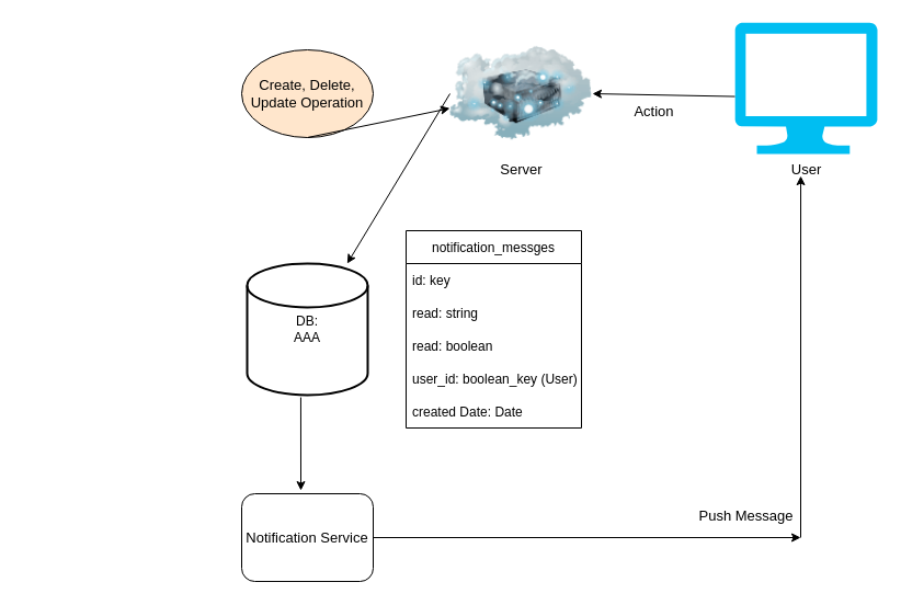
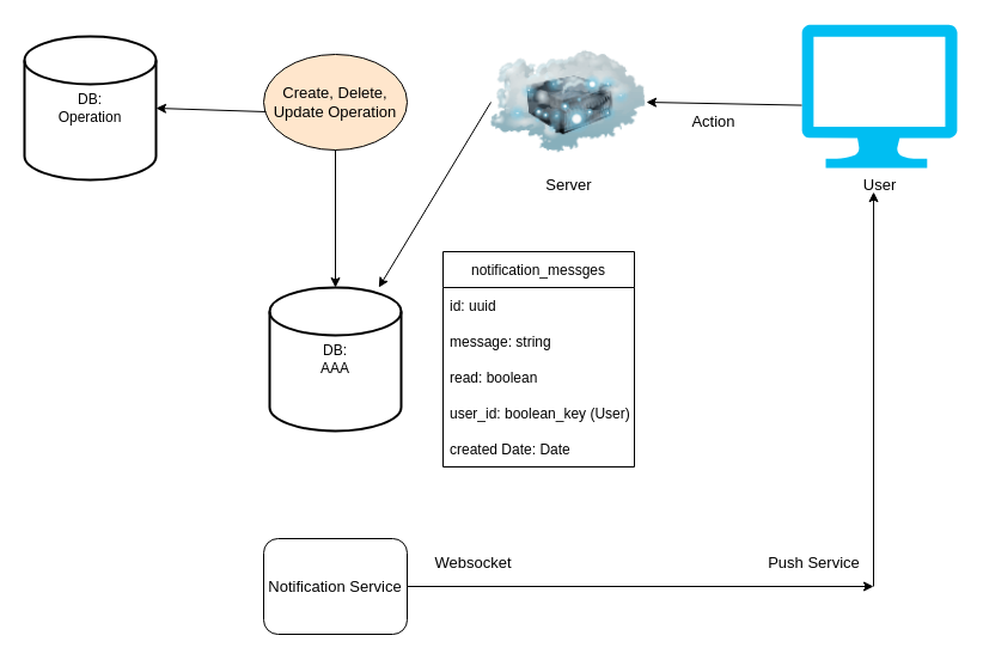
+ <mxCell id="4" value="DB: &lt;br&gt;Operation" style="strokeWidth=2;html=1;shape=mxgraph.flowchart.database;whiteSpace=wrap;" vertex="1" parent="1"><mxGeometry x="20" y="30" width="110" height="120" as="geometry" /></mxCell>
+ <mxCell id="15" value="" style="endArrow=classic;html=1;rounded=0;fontSize=13;entryX=1;entryY=0.5;entryDx=0;entryDy=0;entryPerimeter=0;exitX=0.017;exitY=0.6;exitDx=0;exitDy=0;exitPerimeter=0;" edge="1" parent="1" source="13" target="4"><mxGeometry width="50" height="50" relative="1" as="geometry"><mxPoint x="370" y="190" as="sourcePoint" /><mxPoint x="420" y="140" as="targetPoint" /></mxGeometry></mxCell>
- <mxCell id="17" value="" style="endArrow=classic;html=1;rounded=0;fontSize=13;exitX=0.5;exitY=1;exitDx=0;exitDy=0;" edge="1" parent="1" source="13" target="3"><mxGeometry width="50" height="50" relative="1" as="geometry"><mxPoint x="280" y="130" as="sourcePoint" /><mxPoint x="420" y="140" as="targetPoint" /></mxGeometry></mxCell>
+ <mxCell id="17" value="" style="endArrow=classic;html=1;rounded=0;fontSize=13;entryX=0.5;entryY=0;entryDx=0;entryDy=0;entryPerimeter=0;exitX=0.5;exitY=1;exitDx=0;exitDy=0;" edge="1" parent="1" source="13" target="16"><mxGeometry width="50" height="50" relative="1" as="geometry"><mxPoint x="280" y="130" as="sourcePoint" /><mxPoint x="420" y="140" as="targetPoint" /></mxGeometry></mxCell>
- <mxCell id="6" value="id: key" style="text;strokeColor=none;fillColor=none;align=left;verticalAlign=middle;spacingLeft=4;spacingRight=4;overflow=hidden;points=[[0,0.5],[1,0.5]];portConstraint=eastwest;rotatable=0;" vertex="1" parent="5"><mxGeometry y="30" width="160" height="30" as="geometry" /></mxCell>
+ <mxCell id="6" value="id: uuid" style="text;strokeColor=none;fillColor=none;align=left;verticalAlign=middle;spacingLeft=4;spacingRight=4;overflow=hidden;points=[[0,0.5],[1,0.5]];portConstraint=eastwest;rotatable=0;" vertex="1" parent="5"><mxGeometry y="30" width="160" height="30" as="geometry" /></mxCell>
- <mxCell id="7" value="read: string" style="text;strokeColor=none;fillColor=none;align=left;verticalAlign=middle;spacingLeft=4;spacingRight=4;overflow=hidden;points=[[0,0.5],[1,0.5]];portConstraint=eastwest;rotatable=0;" vertex="1" parent="5"><mxGeometry y="60" width="160" height="30" as="geometry" /></mxCell>
+ <mxCell id="7" value="message: string" style="text;strokeColor=none;fillColor=none;align=left;verticalAlign=middle;spacingLeft=4;spacingRight=4;overflow=hidden;points=[[0,0.5],[1,0.5]];portConstraint=eastwest;rotatable=0;" vertex="1" parent="5"><mxGeometry y="60" width="160" height="30" as="geometry" /></mxCell>
- <mxCell id="19" value="" style="endArrow=classic;html=1;rounded=0;fontSize=13;entryX=0.45;entryY=-0.037;entryDx=0;entryDy=0;entryPerimeter=0;exitX=0.445;exitY=1.017;exitDx=0;exitDy=0;exitPerimeter=0;" edge="1" parent="1" source="16" target="18"><mxGeometry width="50" height="50" relative="1" as="geometry"><mxPoint x="370" y="410" as="sourcePoint" /><mxPoint x="420" y="360" as="targetPoint" /></mxGeometry></mxCell>
+ <mxCell id="23" value="Websocket" style="text;html=1;align=center;verticalAlign=middle;resizable=0;points=[];autosize=1;strokeColor=none;fillColor=none;fontSize=13;" vertex="1" parent="1"><mxGeometry x="355" y="460" width="80" height="20" as="geometry" /></mxCell>
- <mxCell id="22" value="Push Message" style="text;html=1;align=center;verticalAlign=middle;resizable=0;points=[];autosize=1;strokeColor=none;fillColor=none;fontSize=13;" vertex="1" parent="1"><mxGeometry x="630" y="460" width="100" height="20" as="geometry" /></mxCell>
+ <mxCell id="22" value="Push Service" style="text;html=1;align=center;verticalAlign=middle;resizable=0;points=[];autosize=1;strokeColor=none;fillColor=none;fontSize=13;" vertex="1" parent="1"><mxGeometry x="630" y="460" width="100" height="20" as="geometry" /></mxCell>
